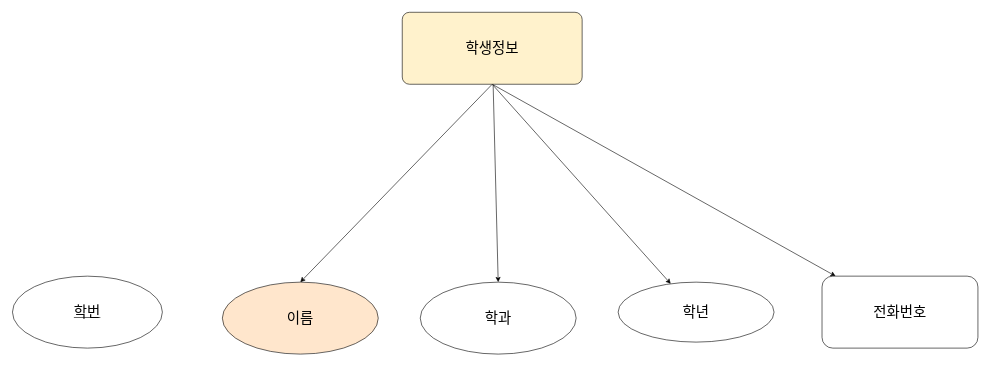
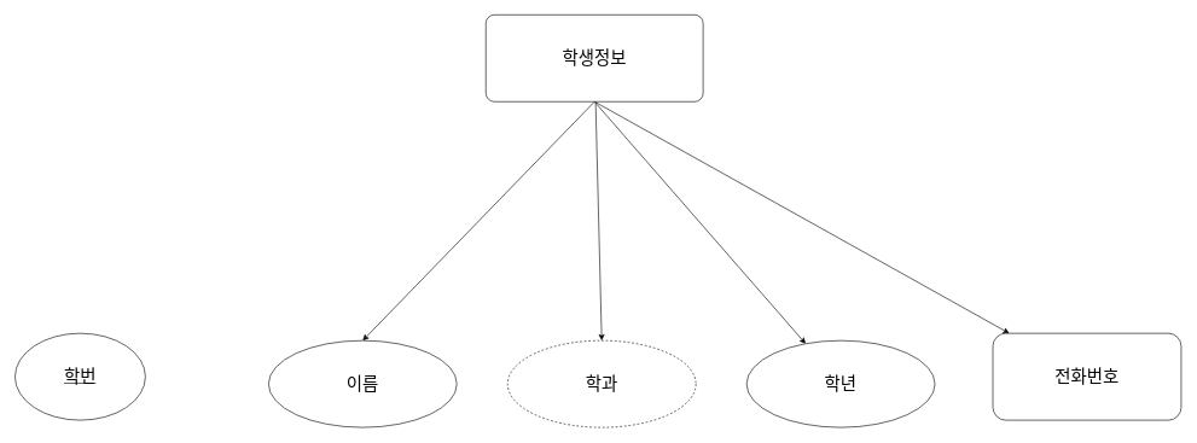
- <mxCell id="6" value="&lt;span style=&quot;font-size: 24px;&quot;&gt;학생정보&lt;/span&gt;" style="rounded=1;arcSize=10;whiteSpace=wrap;html=1;align=center;fillColor=#fff2cc;" vertex="1" parent="1"><mxGeometry x="670" y="20" width="300" height="120" as="geometry" /></mxCell>
+ <mxCell id="6" value="&lt;span style=&quot;font-size: 24px;&quot;&gt;학생정보&lt;/span&gt;" style="rounded=1;arcSize=10;whiteSpace=wrap;html=1;align=center;" vertex="1" parent="1"><mxGeometry x="670" y="20" width="300" height="120" as="geometry" /></mxCell>
- <mxCell id="7" value="&lt;span style=&quot;font-size: 24px;&quot;&gt;학번&lt;/span&gt;" style="ellipse;whiteSpace=wrap;html=1;align=center;fontStyle=4;" vertex="1" parent="1"><mxGeometry x="20" y="460" width="250" height="120" as="geometry" /></mxCell>
+ <mxCell id="7" value="&lt;span style=&quot;font-size: 24px;&quot;&gt;학번&lt;/span&gt;" style="ellipse;whiteSpace=wrap;html=1;align=center;fontStyle=4;" vertex="1" parent="1"><mxGeometry x="20" y="460" width="180" height="120" as="geometry" /></mxCell>
- <mxCell id="11" value="&lt;font style=&quot;font-size: 24px;&quot;&gt;학년&lt;/font&gt;" style="ellipse;whiteSpace=wrap;html=1;align=center;" vertex="1" parent="1"><mxGeometry x="1030" y="470" width="260" height="100" as="geometry" /></mxCell>
+ <mxCell id="11" value="&lt;font style=&quot;font-size: 24px;&quot;&gt;학년&lt;/font&gt;" style="ellipse;whiteSpace=wrap;html=1;align=center;" vertex="1" parent="1"><mxGeometry x="1030" y="470" width="260" height="120" as="geometry" /></mxCell>
- <mxCell id="8" value="&lt;font style=&quot;font-size: 24px;&quot;&gt;이름&lt;/font&gt;" style="ellipse;whiteSpace=wrap;html=1;align=center;fillColor=#ffe6cc;" vertex="1" parent="1"><mxGeometry x="370" y="470" width="260" height="120" as="geometry" /></mxCell>
+ <mxCell id="8" value="&lt;font style=&quot;font-size: 24px;&quot;&gt;이름&lt;/font&gt;" style="ellipse;whiteSpace=wrap;html=1;align=center;" vertex="1" parent="1"><mxGeometry x="370" y="470" width="260" height="120" as="geometry" /></mxCell>
- <mxCell id="10" value="&lt;font style=&quot;font-size: 24px;&quot;&gt;학과&lt;/font&gt;" style="ellipse;whiteSpace=wrap;html=1;align=center;" vertex="1" parent="1"><mxGeometry x="700" y="470" width="260" height="120" as="geometry" /></mxCell>
+ <mxCell id="10" value="&lt;font style=&quot;font-size: 24px;&quot;&gt;학과&lt;/font&gt;" style="ellipse;whiteSpace=wrap;html=1;align=center;dashed=1;" vertex="1" parent="1"><mxGeometry x="700" y="470" width="260" height="120" as="geometry" /></mxCell>
